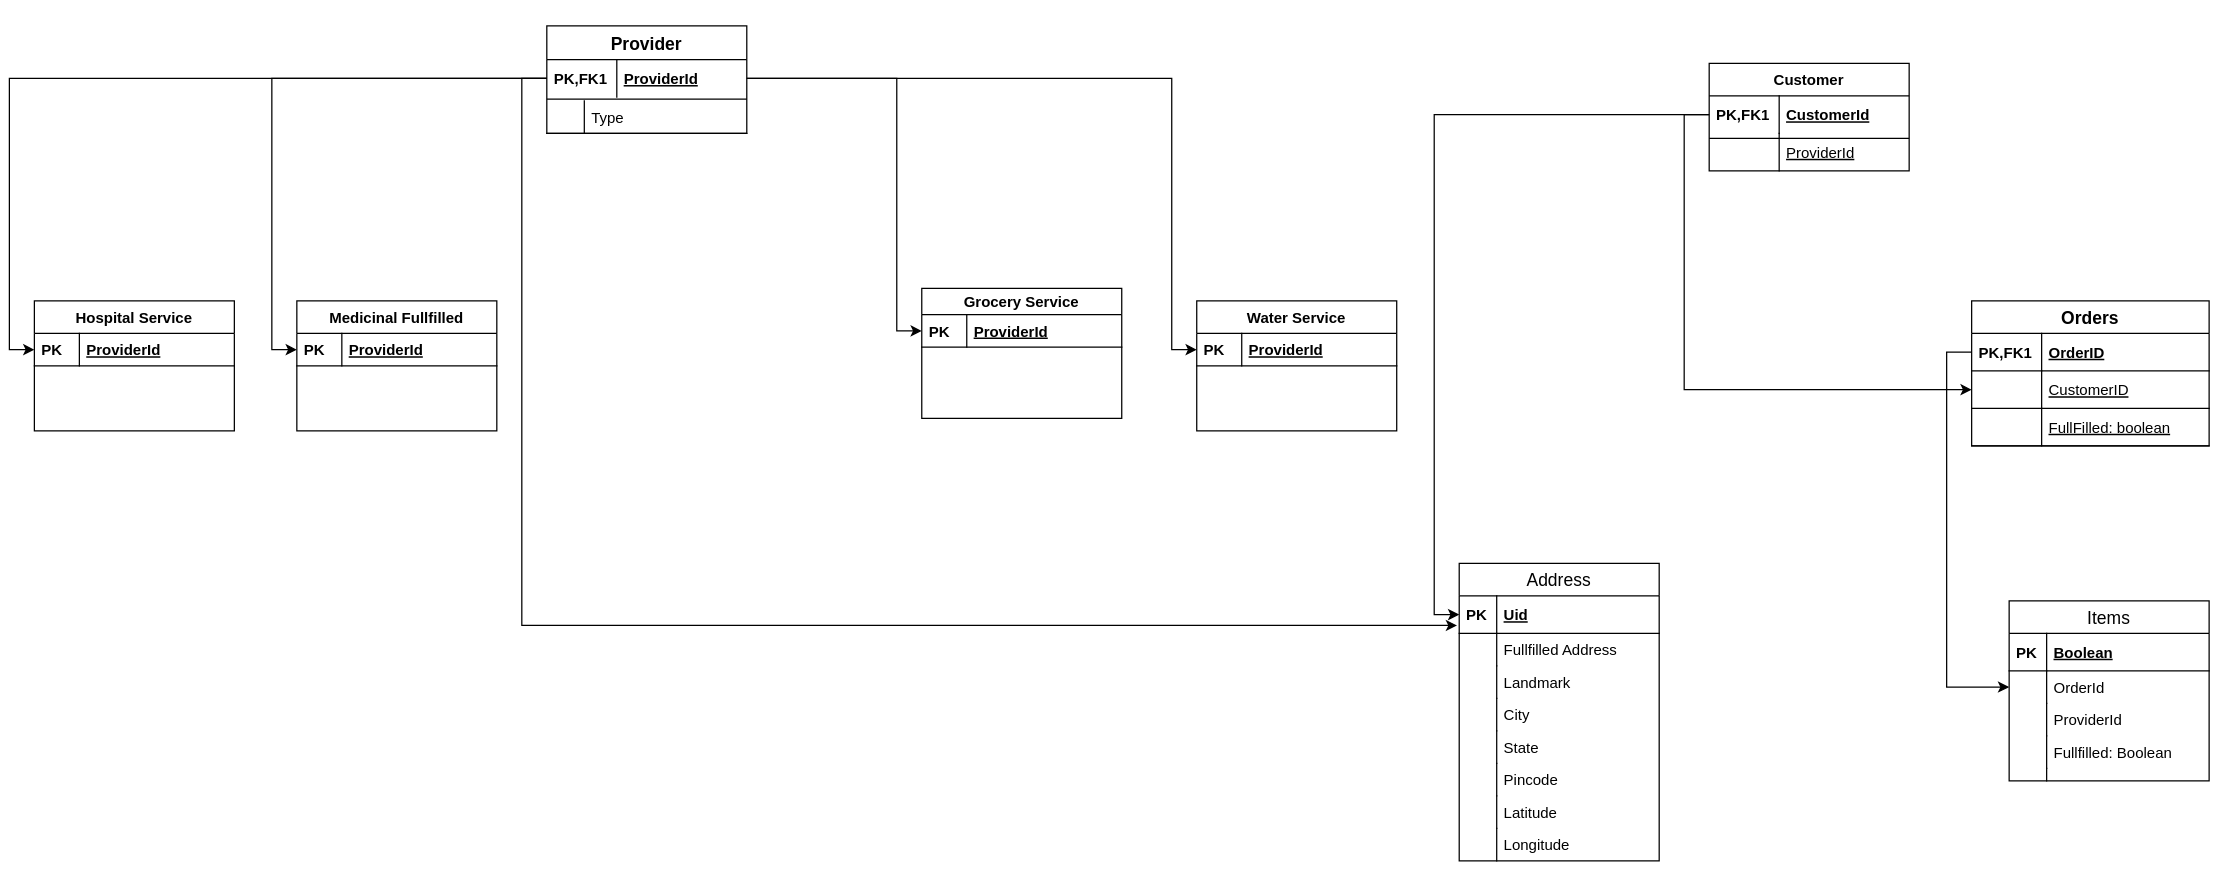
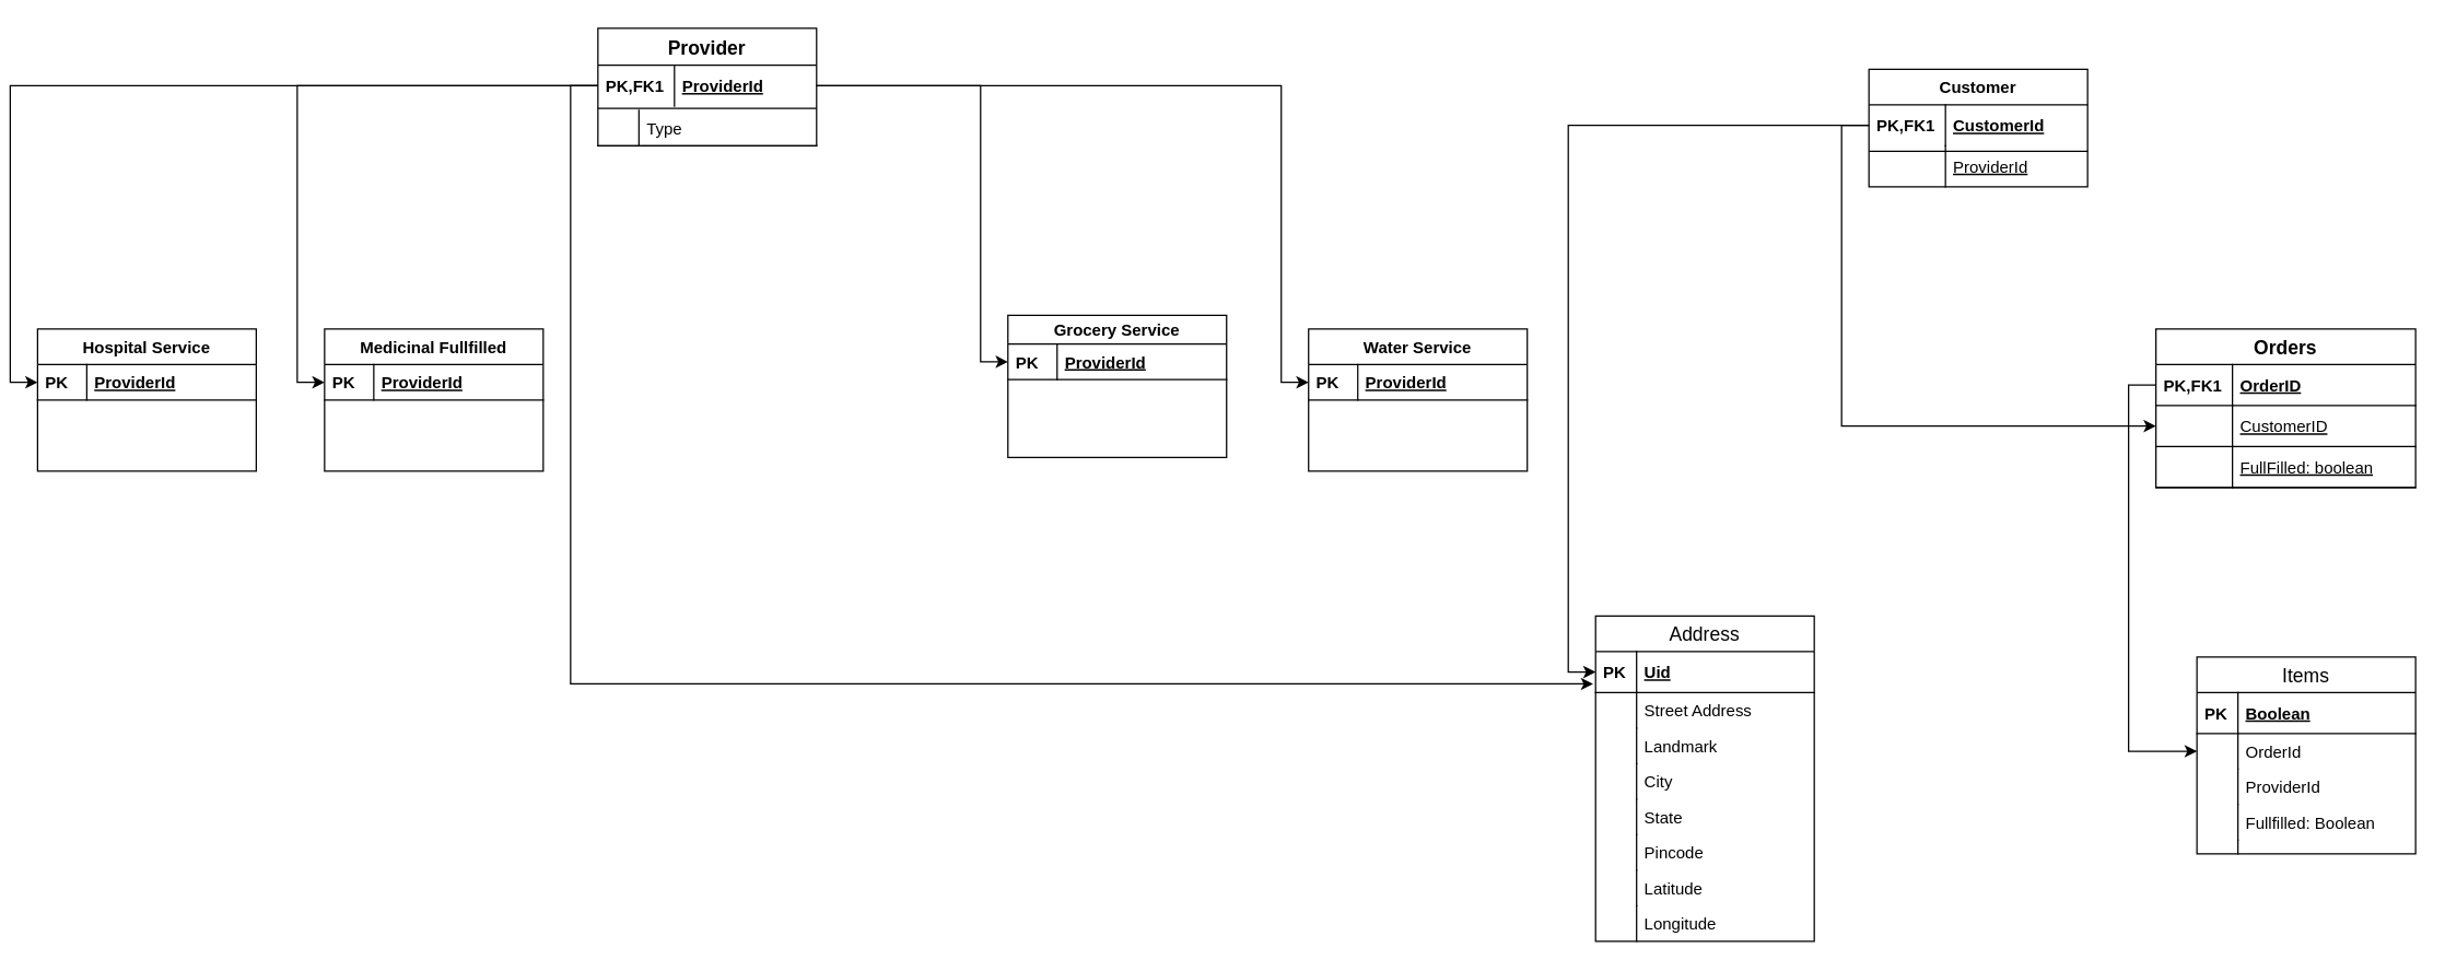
- <mxCell id="33" value="Fullfilled Address" style="shape=partialRectangle;top=0;left=0;right=0;bottom=0;align=left;verticalAlign=top;fillColor=none;spacingLeft=34;spacingRight=4;overflow=hidden;rotatable=0;points=[[0,0.5],[1,0.5]];portConstraint=eastwest;dropTarget=0;fontSize=12;" vertex="1" parent="30"><mxGeometry y="56" width="160" height="26" as="geometry" /></mxCell>
+ <mxCell id="33" value="Street Address" style="shape=partialRectangle;top=0;left=0;right=0;bottom=0;align=left;verticalAlign=top;fillColor=none;spacingLeft=34;spacingRight=4;overflow=hidden;rotatable=0;points=[[0,0.5],[1,0.5]];portConstraint=eastwest;dropTarget=0;fontSize=12;" vertex="1" parent="30"><mxGeometry y="56" width="160" height="26" as="geometry" /></mxCell>
